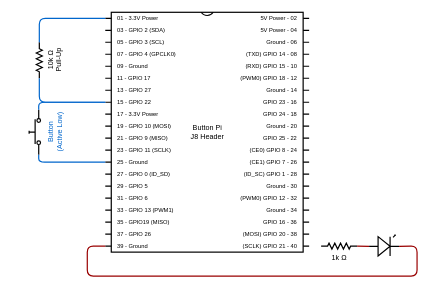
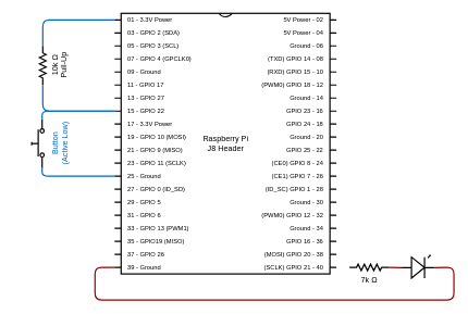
- <mxCell id="2" value="&lt;div&gt;Button Pi&lt;/div&gt;&lt;div&gt;J8 Header&lt;br&gt;&lt;/div&gt;" style="shadow=0;dashed=0;align=center;fillColor=#ffffff;html=1;strokeWidth=2;shape=mxgraph.electrical.logic_gates.dual_inline_ic;labelNames=01 - 3.3V Power,03 - GPIO 2 (SDA),05 - GPIO 3 (SCL),07 - GPIO 4 (GPCLK0),09 - Ground,11 - GPIO 17,13 - GPIO 27,15 - GPIO 22,17 - 3.3V Power,19 - GPIO 10 (MOSI),21 - GPIO 9 (MISO),23 - GPIO 11 (SCLK),25 - Ground,27 - GPIO 0 (ID_SD),29 - GPIO 5,31 - GPIO 6,33 - GPIO 13 (PWM1),35 - GPIO19 (MISO),37 - GPIO 26,39 - Ground,(SCLK) GPIO 21 - 40,(MOSI) GPIO 20 - 38,GPIO 16 - 36,Ground - 34,(PWM0) GPIO 12 - 32,Ground - 30,(ID_SC) GPIO 1 - 28,(CE1) GPIO 7 - 26,(CE0) GPIO 8 - 24,GPIO 25 - 22,Ground - 20,GPIO 24 - 18,GPIO 23 - 16,Ground - 14,(PWM0) GPIO 18 - 12,(RXD) GPIO 15 - 10,(TXD) GPIO 14 - 08,Ground - 06,5V Power - 04,5V Power - 02;direction=east;portConstraintRotation=0;portConstraint=none;fixDash=0;autosize=0;collapsible=0;container=0;part=0;pinLabelType=cust;labelCount=40;" parent="1" vertex="1"><mxGeometry x="175" y="20" width="340" height="400" as="geometry" /></mxCell>
+ <mxCell id="2" value="&lt;div&gt;Raspberry Pi&lt;/div&gt;&lt;div&gt;J8 Header&lt;br&gt;&lt;/div&gt;" style="shadow=0;dashed=0;align=center;fillColor=#ffffff;html=1;strokeWidth=2;shape=mxgraph.electrical.logic_gates.dual_inline_ic;labelNames=01 - 3.3V Power,03 - GPIO 2 (SDA),05 - GPIO 3 (SCL),07 - GPIO 4 (GPCLK0),09 - Ground,11 - GPIO 17,13 - GPIO 27,15 - GPIO 22,17 - 3.3V Power,19 - GPIO 10 (MOSI),21 - GPIO 9 (MISO),23 - GPIO 11 (SCLK),25 - Ground,27 - GPIO 0 (ID_SD),29 - GPIO 5,31 - GPIO 6,33 - GPIO 13 (PWM1),35 - GPIO19 (MISO),37 - GPIO 26,39 - Ground,(SCLK) GPIO 21 - 40,(MOSI) GPIO 20 - 38,GPIO 16 - 36,Ground - 34,(PWM0) GPIO 12 - 32,Ground - 30,(ID_SC) GPIO 1 - 28,(CE1) GPIO 7 - 26,(CE0) GPIO 8 - 24,GPIO 25 - 22,Ground - 20,GPIO 24 - 18,GPIO 23 - 16,Ground - 14,(PWM0) GPIO 18 - 12,(RXD) GPIO 15 - 10,(TXD) GPIO 14 - 08,Ground - 06,5V Power - 04,5V Power - 02;direction=east;portConstraintRotation=0;portConstraint=none;fixDash=0;autosize=0;collapsible=0;container=0;part=0;pinLabelType=cust;labelCount=40;" parent="1" vertex="1"><mxGeometry x="175" y="20" width="340" height="400" as="geometry" /></mxCell>
- <mxCell id="3" value="1k &lt;span class=&quot;ILfuVd&quot;&gt;&lt;span class=&quot;e24Kjd&quot;&gt;Ω&lt;/span&gt;&lt;/span&gt;" style="pointerEvents=1;verticalLabelPosition=bottom;shadow=0;dashed=0;align=center;fillColor=#ffffff;html=1;verticalAlign=top;strokeWidth=2;shape=mxgraph.electrical.resistors.resistor_2;" parent="1" vertex="1"><mxGeometry x="535" y="405" width="60" height="10" as="geometry" /></mxCell>
+ <mxCell id="3" value="7k &lt;span class=&quot;ILfuVd&quot;&gt;&lt;span class=&quot;e24Kjd&quot;&gt;Ω&lt;/span&gt;&lt;/span&gt;" style="pointerEvents=1;verticalLabelPosition=bottom;shadow=0;dashed=0;align=center;fillColor=#ffffff;html=1;verticalAlign=top;strokeWidth=2;shape=mxgraph.electrical.resistors.resistor_2;" parent="1" vertex="1"><mxGeometry x="535" y="405" width="60" height="10" as="geometry" /></mxCell>
